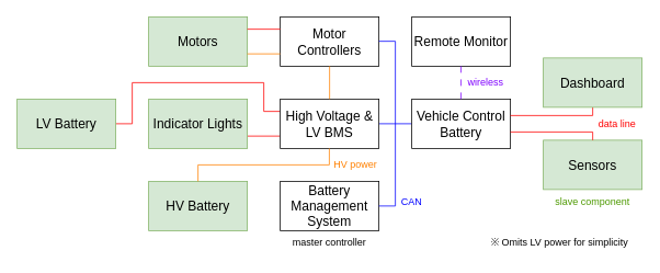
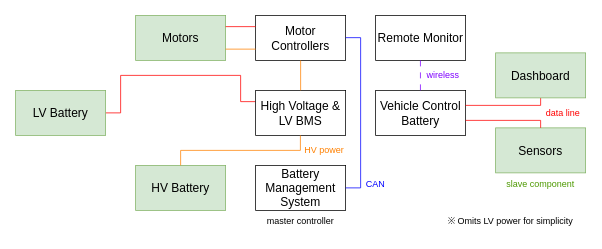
- <mxCell id="11" value="&lt;font style=&quot;font-size: 16px;&quot;&gt;Indicator Lights&lt;/font&gt;" style="rounded=0;whiteSpace=wrap;html=1;fillColor=#d5e8d4;strokeColor=#82b366;" parent="1" vertex="1"><mxGeometry x="180" y="120" width="120" height="60" as="geometry" /></mxCell>
- <mxCell id="2" value="" style="edgeStyle=none;html=1;rounded=0;curved=0;endArrow=none;endFill=0;strokeColor=#0000FF;" parent="1" source="3" target="8" edge="1"><mxGeometry relative="1" as="geometry" /></mxCell>
- <mxCell id="6" style="edgeStyle=none;html=1;exitX=0;exitY=0.75;exitDx=0;exitDy=0;entryX=1;entryY=0.75;entryDx=0;entryDy=0;strokeColor=#FF0000;endArrow=none;endFill=0;rounded=0;curved=0;" parent="1" source="8" target="11" edge="1"><mxGeometry relative="1" as="geometry" /></mxCell>
